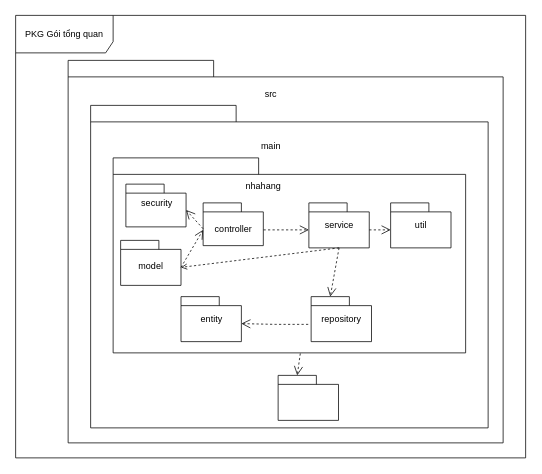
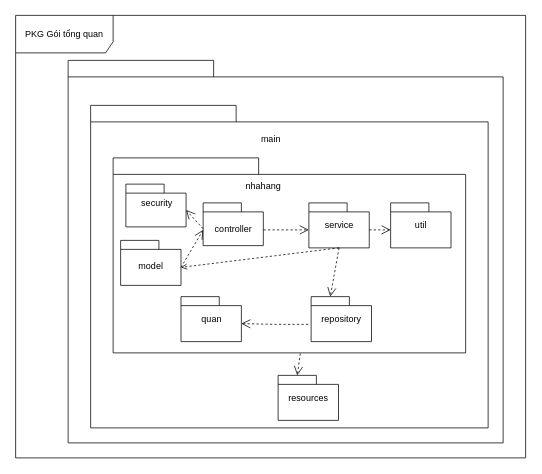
- <mxCell id="4" value="src" style="text;html=1;align=center;verticalAlign=middle;resizable=0;points=[];autosize=1;strokeColor=none;fillColor=none;" parent="1" vertex="1"><mxGeometry x="340" y="110" width="40" height="30" as="geometry" /></mxCell>
- <mxCell id="6" value="main" style="text;html=1;align=center;verticalAlign=middle;resizable=0;points=[];autosize=1;strokeColor=none;fillColor=none;" parent="1" vertex="1"><mxGeometry x="335" y="180" width="50" height="30" as="geometry" /></mxCell>
+ <mxCell id="6" value="main" style="text;html=1;align=center;verticalAlign=middle;resizable=0;points=[];autosize=1;strokeColor=none;fillColor=none;" parent="1" vertex="1"><mxGeometry x="335" y="170" width="50" height="30" as="geometry" /></mxCell>
- <mxCell id="21" value="entity" style="text;html=1;align=center;verticalAlign=middle;resizable=0;points=[];autosize=1;strokeColor=none;fillColor=none;" parent="19" vertex="1"><mxGeometry x="15.25" y="15" width="50" height="30" as="geometry" /></mxCell>
+ <mxCell id="21" value="quan" style="text;html=1;align=center;verticalAlign=middle;resizable=0;points=[];autosize=1;strokeColor=none;fillColor=none;" parent="19" vertex="1"><mxGeometry x="15.25" y="15" width="50" height="30" as="geometry" /></mxCell>
+ <mxCell id="33" value="resources" style="text;html=1;align=center;verticalAlign=middle;resizable=0;points=[];autosize=1;strokeColor=none;fillColor=none;" parent="31" vertex="1"><mxGeometry y="15" width="80" height="30" as="geometry" /></mxCell>
